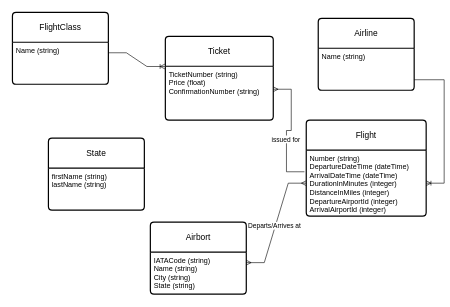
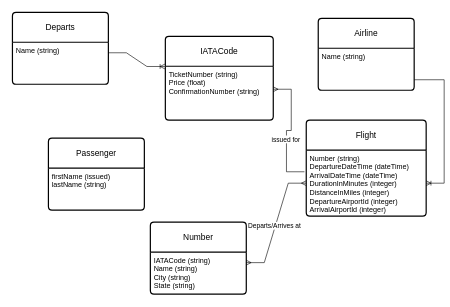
- <mxCell id="19" value="FlightClass" style="swimlane;childLayout=stackLayout;horizontal=1;startSize=50;horizontalStack=0;rounded=1;fontSize=14;fontStyle=0;strokeWidth=2;resizeParent=0;resizeLast=1;shadow=0;dashed=0;align=center;arcSize=4;whiteSpace=wrap;html=1;" vertex="1" parent="1"><mxGeometry x="20" y="20" width="160" height="120" as="geometry" /></mxCell>
+ <mxCell id="19" value="Departs" style="swimlane;childLayout=stackLayout;horizontal=1;startSize=50;horizontalStack=0;rounded=1;fontSize=14;fontStyle=0;strokeWidth=2;resizeParent=0;resizeLast=1;shadow=0;dashed=0;align=center;arcSize=4;whiteSpace=wrap;html=1;" vertex="1" parent="1"><mxGeometry x="20" y="20" width="160" height="120" as="geometry" /></mxCell>
- <mxCell id="10" value="Ticket" style="swimlane;childLayout=stackLayout;horizontal=1;startSize=50;horizontalStack=0;rounded=1;fontSize=14;fontStyle=0;strokeWidth=2;resizeParent=0;resizeLast=1;shadow=0;dashed=0;align=center;arcSize=4;whiteSpace=wrap;html=1;" vertex="1" parent="1"><mxGeometry x="275" y="60" width="180" height="140" as="geometry" /></mxCell>
+ <mxCell id="10" value="IATACode" style="swimlane;childLayout=stackLayout;horizontal=1;startSize=50;horizontalStack=0;rounded=1;fontSize=14;fontStyle=0;strokeWidth=2;resizeParent=0;resizeLast=1;shadow=0;dashed=0;align=center;arcSize=4;whiteSpace=wrap;html=1;" vertex="1" parent="1"><mxGeometry x="275" y="60" width="180" height="140" as="geometry" /></mxCell>
- <mxCell id="2" value="State" style="swimlane;childLayout=stackLayout;horizontal=1;startSize=50;horizontalStack=0;rounded=1;fontSize=14;fontStyle=0;strokeWidth=2;resizeParent=0;resizeLast=1;shadow=0;dashed=0;align=center;arcSize=4;whiteSpace=wrap;html=1;" vertex="1" parent="1"><mxGeometry x="80" y="230" width="160" height="120" as="geometry" /></mxCell>
+ <mxCell id="2" value="Passenger" style="swimlane;childLayout=stackLayout;horizontal=1;startSize=50;horizontalStack=0;rounded=1;fontSize=14;fontStyle=0;strokeWidth=2;resizeParent=0;resizeLast=1;shadow=0;dashed=0;align=center;arcSize=4;whiteSpace=wrap;html=1;" vertex="1" parent="1"><mxGeometry x="80" y="230" width="160" height="120" as="geometry" /></mxCell>
- <mxCell id="3" value="firstName (string)&lt;div&gt;lastName (string)&lt;br&gt;&lt;/div&gt;" style="align=left;strokeColor=none;fillColor=none;spacingLeft=4;fontSize=12;verticalAlign=top;resizable=0;rotatable=0;part=1;html=1;" vertex="1" parent="2"><mxGeometry y="50" width="160" height="70" as="geometry" /></mxCell>
+ <mxCell id="3" value="firstName (issued)&lt;div&gt;lastName (string)&lt;br&gt;&lt;/div&gt;" style="align=left;strokeColor=none;fillColor=none;spacingLeft=4;fontSize=12;verticalAlign=top;resizable=0;rotatable=0;part=1;html=1;" vertex="1" parent="2"><mxGeometry y="50" width="160" height="70" as="geometry" /></mxCell>
- <mxCell id="7" value="Airbort" style="swimlane;childLayout=stackLayout;horizontal=1;startSize=50;horizontalStack=0;rounded=1;fontSize=14;fontStyle=0;strokeWidth=2;resizeParent=0;resizeLast=1;shadow=0;dashed=0;align=center;arcSize=4;whiteSpace=wrap;html=1;" vertex="1" parent="1"><mxGeometry x="250" y="370" width="160" height="120" as="geometry" /></mxCell>
+ <mxCell id="7" value="Number" style="swimlane;childLayout=stackLayout;horizontal=1;startSize=50;horizontalStack=0;rounded=1;fontSize=14;fontStyle=0;strokeWidth=2;resizeParent=0;resizeLast=1;shadow=0;dashed=0;align=center;arcSize=4;whiteSpace=wrap;html=1;" vertex="1" parent="1"><mxGeometry x="250" y="370" width="160" height="120" as="geometry" /></mxCell>
